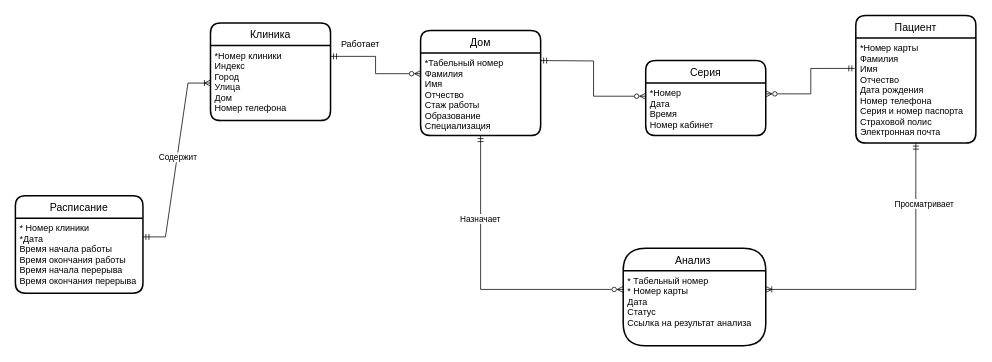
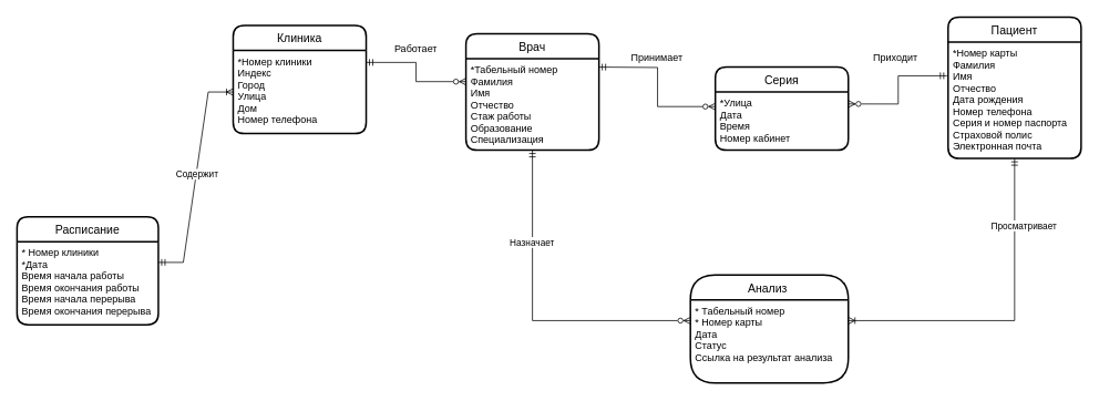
- <mxCell id="15" value="&lt;font style=&quot;font-size: 12px;&quot;&gt;Работает&lt;/font&gt;" style="text;html=1;strokeColor=none;fillColor=none;align=center;verticalAlign=middle;whiteSpace=wrap;rounded=0;fontSize=20;" parent="1" vertex="1"><mxGeometry x="450" y="40" width="60" height="30" as="geometry" /></mxCell>
+ <mxCell id="15" value="&lt;font style=&quot;font-size: 12px;&quot;&gt;Работает&lt;/font&gt;" style="text;html=1;strokeColor=none;fillColor=none;align=center;verticalAlign=middle;whiteSpace=wrap;rounded=0;fontSize=20;" parent="1" vertex="1"><mxGeometry x="470" y="40" width="60" height="30" as="geometry" /></mxCell>
- <mxCell id="7" value="Дом" style="swimlane;childLayout=stackLayout;horizontal=1;startSize=30;horizontalStack=0;rounded=1;fontSize=14;fontStyle=0;strokeWidth=2;resizeParent=0;resizeLast=1;shadow=0;dashed=0;align=center;" parent="1" vertex="1"><mxGeometry x="560" y="40" width="160" height="140" as="geometry" /></mxCell>
+ <mxCell id="7" value="Врач" style="swimlane;childLayout=stackLayout;horizontal=1;startSize=30;horizontalStack=0;rounded=1;fontSize=14;fontStyle=0;strokeWidth=2;resizeParent=0;resizeLast=1;shadow=0;dashed=0;align=center;" parent="1" vertex="1"><mxGeometry x="560" y="40" width="160" height="140" as="geometry" /></mxCell>
+ <mxCell id="16" value="&lt;font style=&quot;font-size: 12px;&quot;&gt;Принимает&lt;/font&gt;" style="text;html=1;strokeColor=none;fillColor=none;align=center;verticalAlign=middle;whiteSpace=wrap;rounded=0;fontSize=20;" parent="1" vertex="1"><mxGeometry x="760" y="50" width="60" height="30" as="geometry" /></mxCell>
+ <mxCell id="17" value="&lt;font style=&quot;font-size: 12px;&quot;&gt;Приходит&lt;/font&gt;" style="text;html=1;strokeColor=none;fillColor=none;align=center;verticalAlign=middle;whiteSpace=wrap;rounded=0;fontSize=20;" parent="1" vertex="1"><mxGeometry x="1047" y="50" width="60" height="30" as="geometry" /></mxCell>
- <mxCell id="12" value="*Номер&#10;Дата&#10;Время&#10;Номер кабинет" style="align=left;strokeColor=none;fillColor=none;spacingLeft=4;fontSize=12;verticalAlign=top;resizable=0;rotatable=0;part=1;" parent="11" vertex="1"><mxGeometry y="30" width="160" height="70" as="geometry" /></mxCell>
+ <mxCell id="12" value="*Улица&#10;Дата&#10;Время&#10;Номер кабинет" style="align=left;strokeColor=none;fillColor=none;spacingLeft=4;fontSize=12;verticalAlign=top;resizable=0;rotatable=0;part=1;" parent="11" vertex="1"><mxGeometry y="30" width="160" height="70" as="geometry" /></mxCell>
